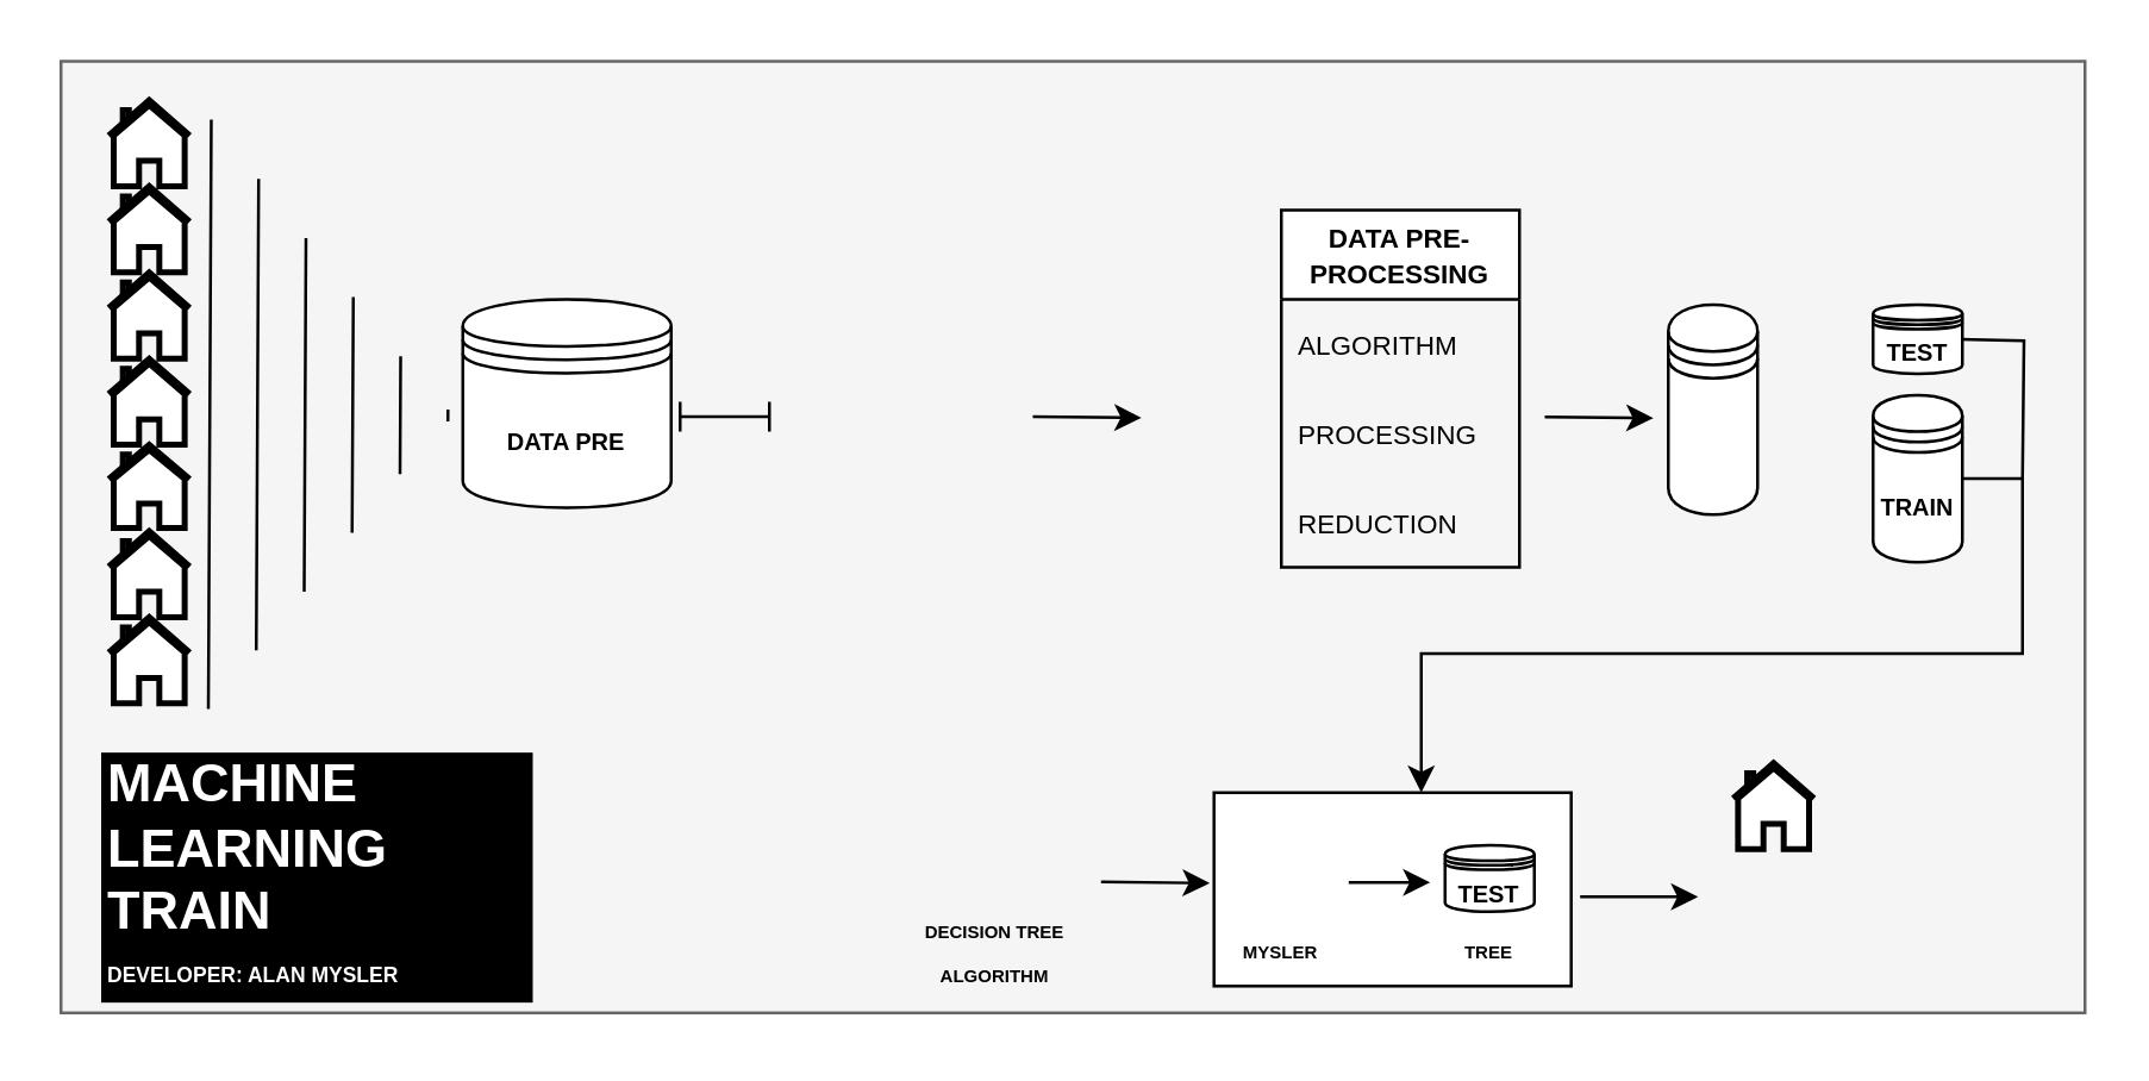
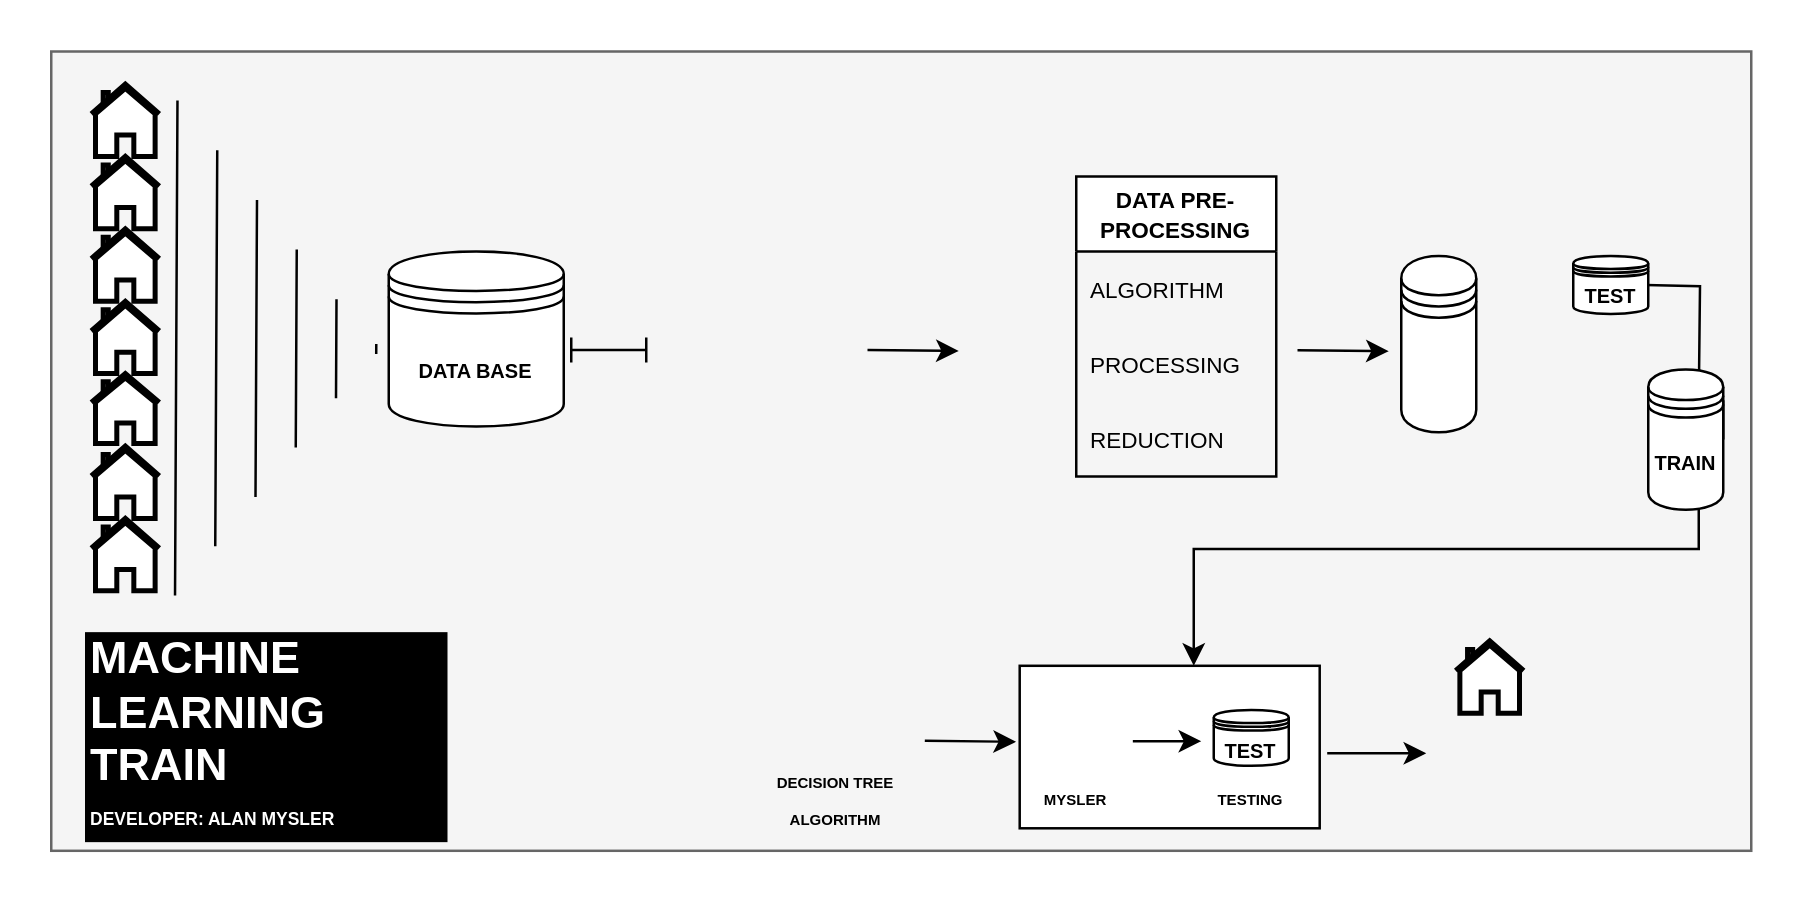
- <mxCell id="4" value="&lt;font style=&quot;font-size: 8px;&quot;&gt;&lt;b&gt;DATA PRE&lt;/b&gt;&lt;/font&gt;" style="shape=datastore;whiteSpace=wrap;html=1;labelBackgroundColor=none;rounded=1;" vertex="1" parent="1"><mxGeometry x="155" y="100" width="70" height="70" as="geometry" /></mxCell>
+ <mxCell id="4" value="&lt;font style=&quot;font-size: 8px;&quot;&gt;&lt;b&gt;DATA BASE&lt;/b&gt;&lt;/font&gt;" style="shape=datastore;whiteSpace=wrap;html=1;labelBackgroundColor=none;rounded=1;" vertex="1" parent="1"><mxGeometry x="155" y="100" width="70" height="70" as="geometry" /></mxCell>
- <mxCell id="36" value="&lt;font style=&quot;font-size: 8px;&quot;&gt;&lt;b&gt;TRAIN&lt;/b&gt;&lt;/font&gt;" style="shape=datastore;whiteSpace=wrap;html=1;labelBackgroundColor=none;rounded=1;" vertex="1" parent="1"><mxGeometry x="628.8" y="132.15" width="30" height="56.17" as="geometry" /></mxCell>
+ <mxCell id="36" value="&lt;font style=&quot;font-size: 8px;&quot;&gt;&lt;b&gt;TRAIN&lt;/b&gt;&lt;/font&gt;" style="shape=datastore;whiteSpace=wrap;html=1;labelBackgroundColor=none;rounded=1;" vertex="1" parent="1"><mxGeometry x="658.8" y="147.15" width="30" height="56.17" as="geometry" /></mxCell>
- <mxCell id="33" value="&lt;font style=&quot;font-size: 6px;&quot;&gt;&lt;b&gt;TREE&lt;br&gt;&lt;/b&gt;&lt;/font&gt;" style="text;html=1;strokeColor=none;fillColor=none;align=center;verticalAlign=middle;whiteSpace=wrap;rounded=0;" vertex="1" parent="1"><mxGeometry x="470" y="302.72" width="60" height="30" as="geometry" /></mxCell>
+ <mxCell id="33" value="&lt;font style=&quot;font-size: 6px;&quot;&gt;&lt;b&gt;TESTING&lt;br&gt;&lt;/b&gt;&lt;/font&gt;" style="text;html=1;strokeColor=none;fillColor=none;align=center;verticalAlign=middle;whiteSpace=wrap;rounded=0;" vertex="1" parent="1"><mxGeometry x="470" y="302.72" width="60" height="30" as="geometry" /></mxCell>
